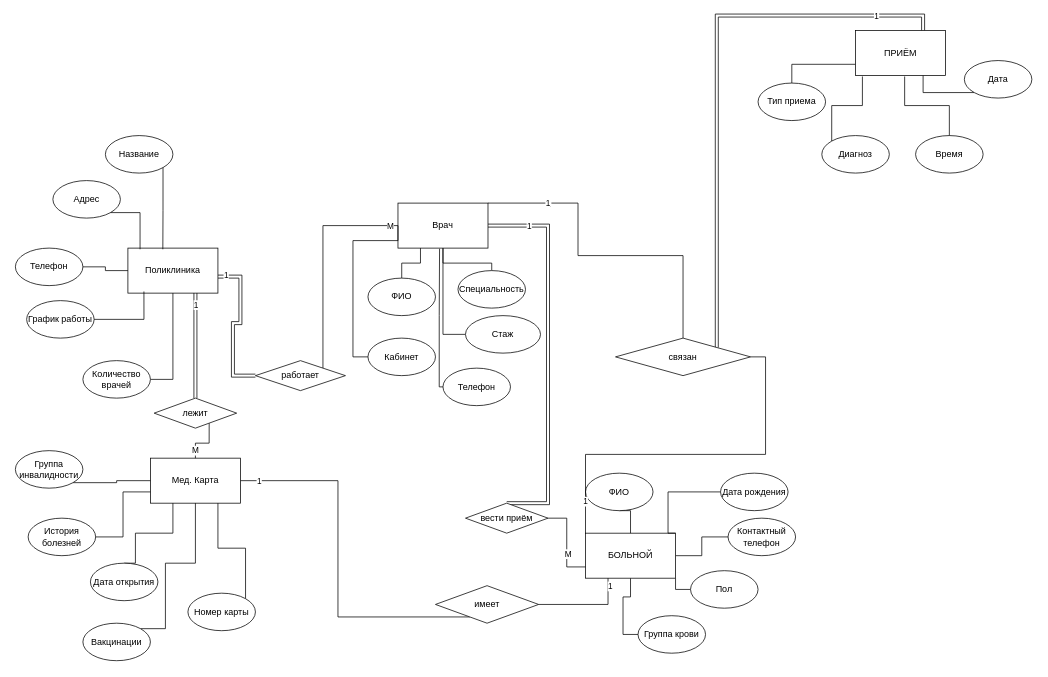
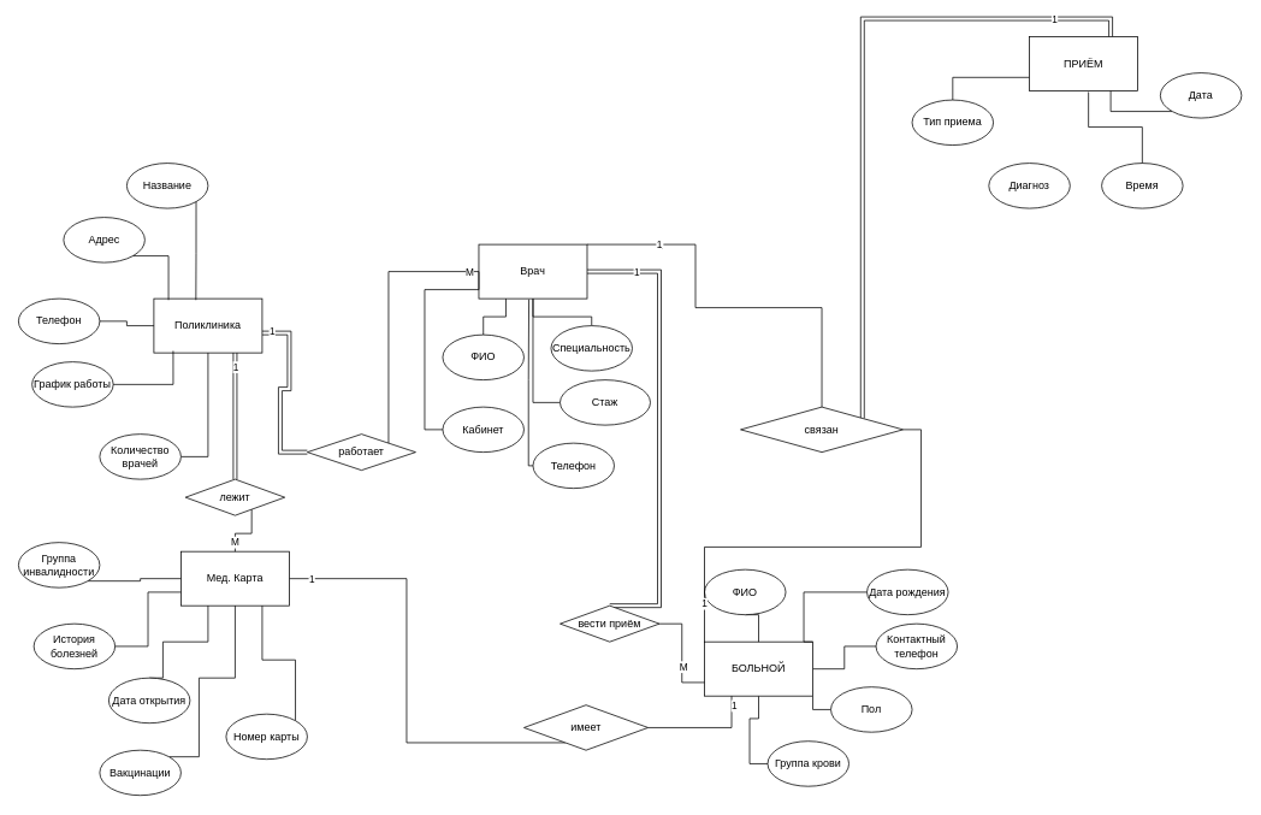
- <mxCell id="58" style="edgeStyle=orthogonalEdgeStyle;rounded=0;orthogonalLoop=1;jettySize=auto;html=1;exitX=0;exitY=0;exitDx=0;exitDy=0;entryX=0.076;entryY=1.02;entryDx=0;entryDy=0;entryPerimeter=0;endArrow=none;startFill=0;" parent="1" source="56" target="18" edge="1"><mxGeometry relative="1" as="geometry" /></mxCell>
